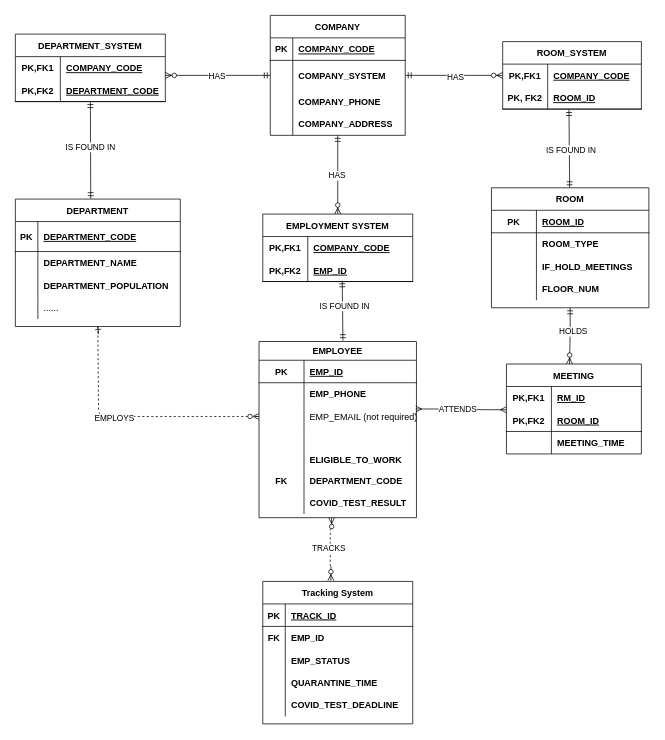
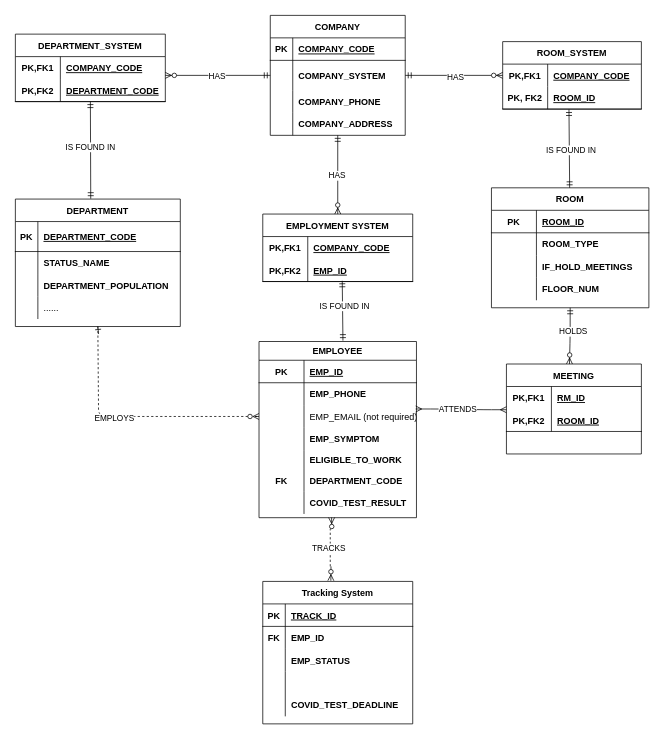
- <mxCell id="88" value="DEPARTMENT_NAME" style="shape=partialRectangle;connectable=0;fillColor=none;top=0;left=0;bottom=0;right=0;align=left;spacingLeft=6;overflow=hidden;fontStyle=1" parent="86" vertex="1"><mxGeometry x="30" width="190" height="30" as="geometry" /></mxCell>
+ <mxCell id="88" value="STATUS_NAME" style="shape=partialRectangle;connectable=0;fillColor=none;top=0;left=0;bottom=0;right=0;align=left;spacingLeft=6;overflow=hidden;fontStyle=1" parent="86" vertex="1"><mxGeometry x="30" width="190" height="30" as="geometry" /></mxCell>
+ <mxCell id="41" value="EMP_SYMPTOM" style="shape=partialRectangle;connectable=0;fillColor=none;top=0;left=0;bottom=0;right=0;align=left;spacingLeft=6;overflow=hidden;fontStyle=1" parent="39" vertex="1"><mxGeometry x="60" width="150" height="30" as="geometry" /></mxCell>
- <mxCell id="15" value="MEETING_TIME" style="shape=partialRectangle;connectable=0;fillColor=none;top=0;left=0;bottom=0;right=0;align=left;spacingLeft=6;overflow=hidden;fontStyle=1" parent="13" vertex="1"><mxGeometry x="60" width="120" height="30" as="geometry" /></mxCell>
- <mxCell id="126" value="QUARANTINE_TIME" style="shape=partialRectangle;connectable=0;fillColor=none;top=0;left=0;bottom=0;right=0;align=left;spacingLeft=6;overflow=hidden;fontStyle=1" vertex="1" parent="124"><mxGeometry x="30" width="170" height="30" as="geometry" /></mxCell>
